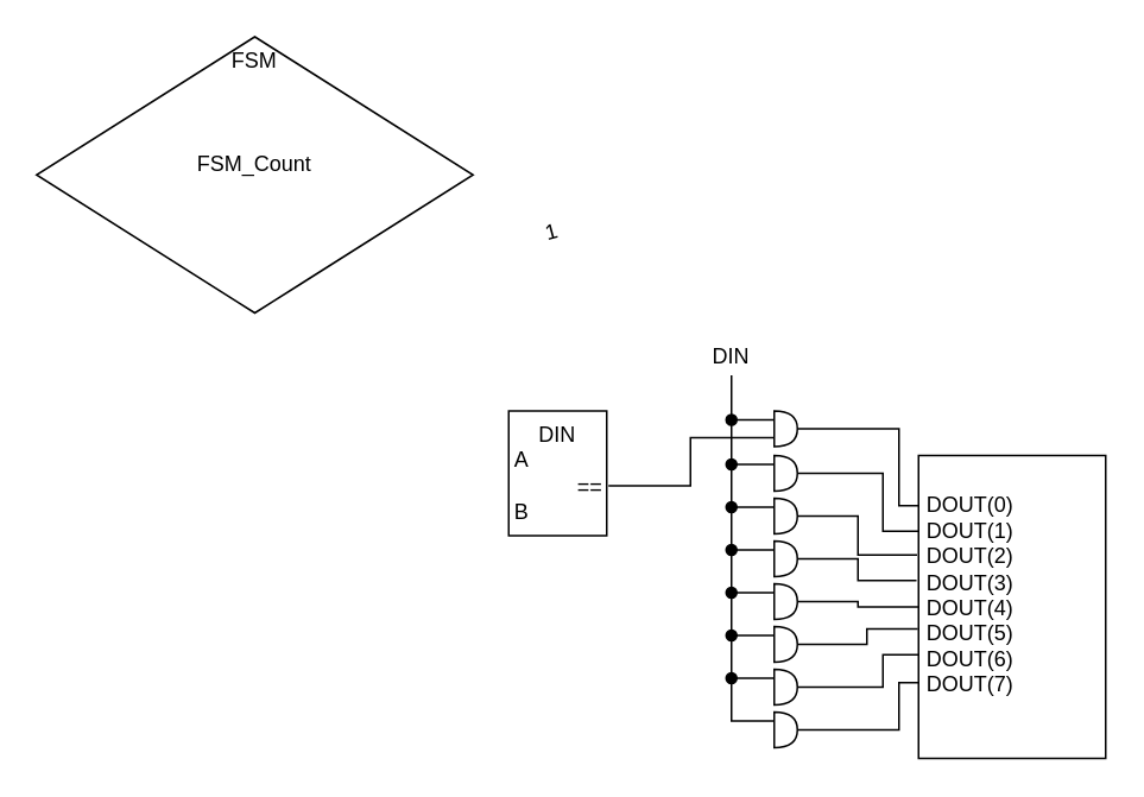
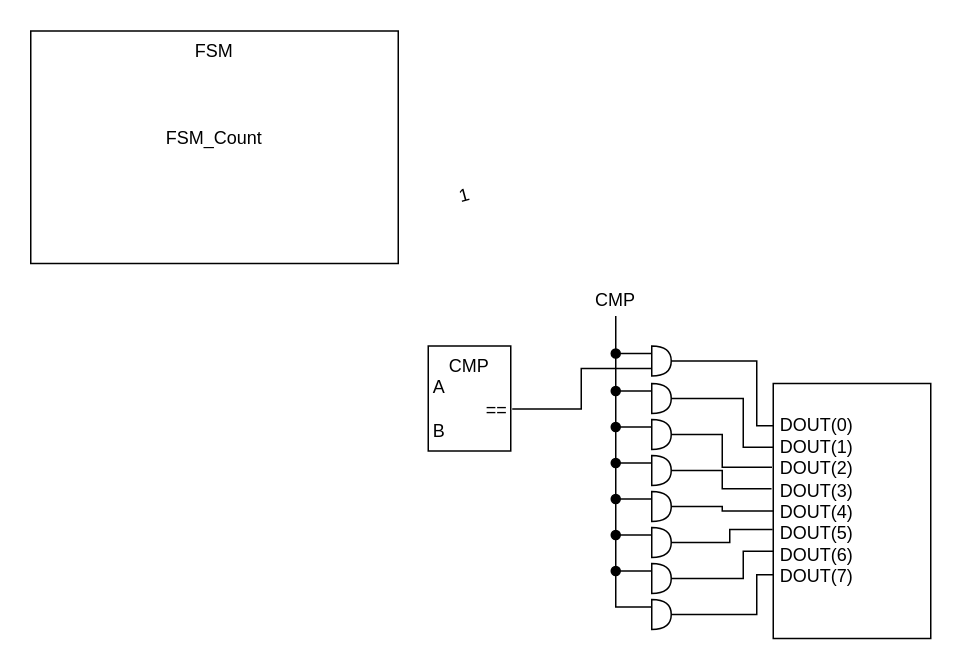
- <mxCell id="2" value="FSM&lt;br&gt;&lt;br&gt;&lt;br&gt;&lt;br&gt;FSM_Count&lt;br&gt;" style="rhombus;whiteSpace=wrap;html=1;verticalAlign=top;" parent="1" vertex="1"><mxGeometry x="20" y="20" width="245" height="155" as="geometry" /></mxCell>
+ <mxCell id="2" value="FSM&lt;br&gt;&lt;br&gt;&lt;br&gt;&lt;br&gt;FSM_Count&lt;br&gt;" style="rounded=0;whiteSpace=wrap;html=1;verticalAlign=top;" parent="1" vertex="1"><mxGeometry x="20" y="20" width="245" height="155" as="geometry" /></mxCell>
- <mxCell id="7" value="DIN" style="text;html=1;strokeColor=none;fillColor=none;align=center;verticalAlign=middle;whiteSpace=wrap;rounded=0;" parent="1" vertex="1"><mxGeometry x="390" y="190" width="40" height="20" as="geometry" /></mxCell>
+ <mxCell id="7" value="CMP" style="text;html=1;strokeColor=none;fillColor=none;align=center;verticalAlign=middle;whiteSpace=wrap;rounded=0;" parent="1" vertex="1"><mxGeometry x="390" y="190" width="40" height="20" as="geometry" /></mxCell>
- <mxCell id="3" value="DIN&lt;br&gt;A&amp;nbsp; &amp;nbsp; &amp;nbsp; &amp;nbsp; &amp;nbsp; &amp;nbsp;&amp;nbsp;&lt;br&gt;&amp;nbsp; &amp;nbsp; &amp;nbsp; &amp;nbsp; &amp;nbsp; &amp;nbsp;==&lt;br&gt;B&amp;nbsp; &amp;nbsp; &amp;nbsp; &amp;nbsp; &amp;nbsp; &amp;nbsp;&amp;nbsp;" style="rounded=0;whiteSpace=wrap;html=1;verticalAlign=top;" parent="1" vertex="1"><mxGeometry x="285" y="230" width="55" height="70" as="geometry" /></mxCell>
+ <mxCell id="3" value="CMP&lt;br&gt;A&amp;nbsp; &amp;nbsp; &amp;nbsp; &amp;nbsp; &amp;nbsp; &amp;nbsp;&amp;nbsp;&lt;br&gt;&amp;nbsp; &amp;nbsp; &amp;nbsp; &amp;nbsp; &amp;nbsp; &amp;nbsp;==&lt;br&gt;B&amp;nbsp; &amp;nbsp; &amp;nbsp; &amp;nbsp; &amp;nbsp; &amp;nbsp;&amp;nbsp;" style="rounded=0;whiteSpace=wrap;html=1;verticalAlign=top;" parent="1" vertex="1"><mxGeometry x="285" y="230" width="55" height="70" as="geometry" /></mxCell>
